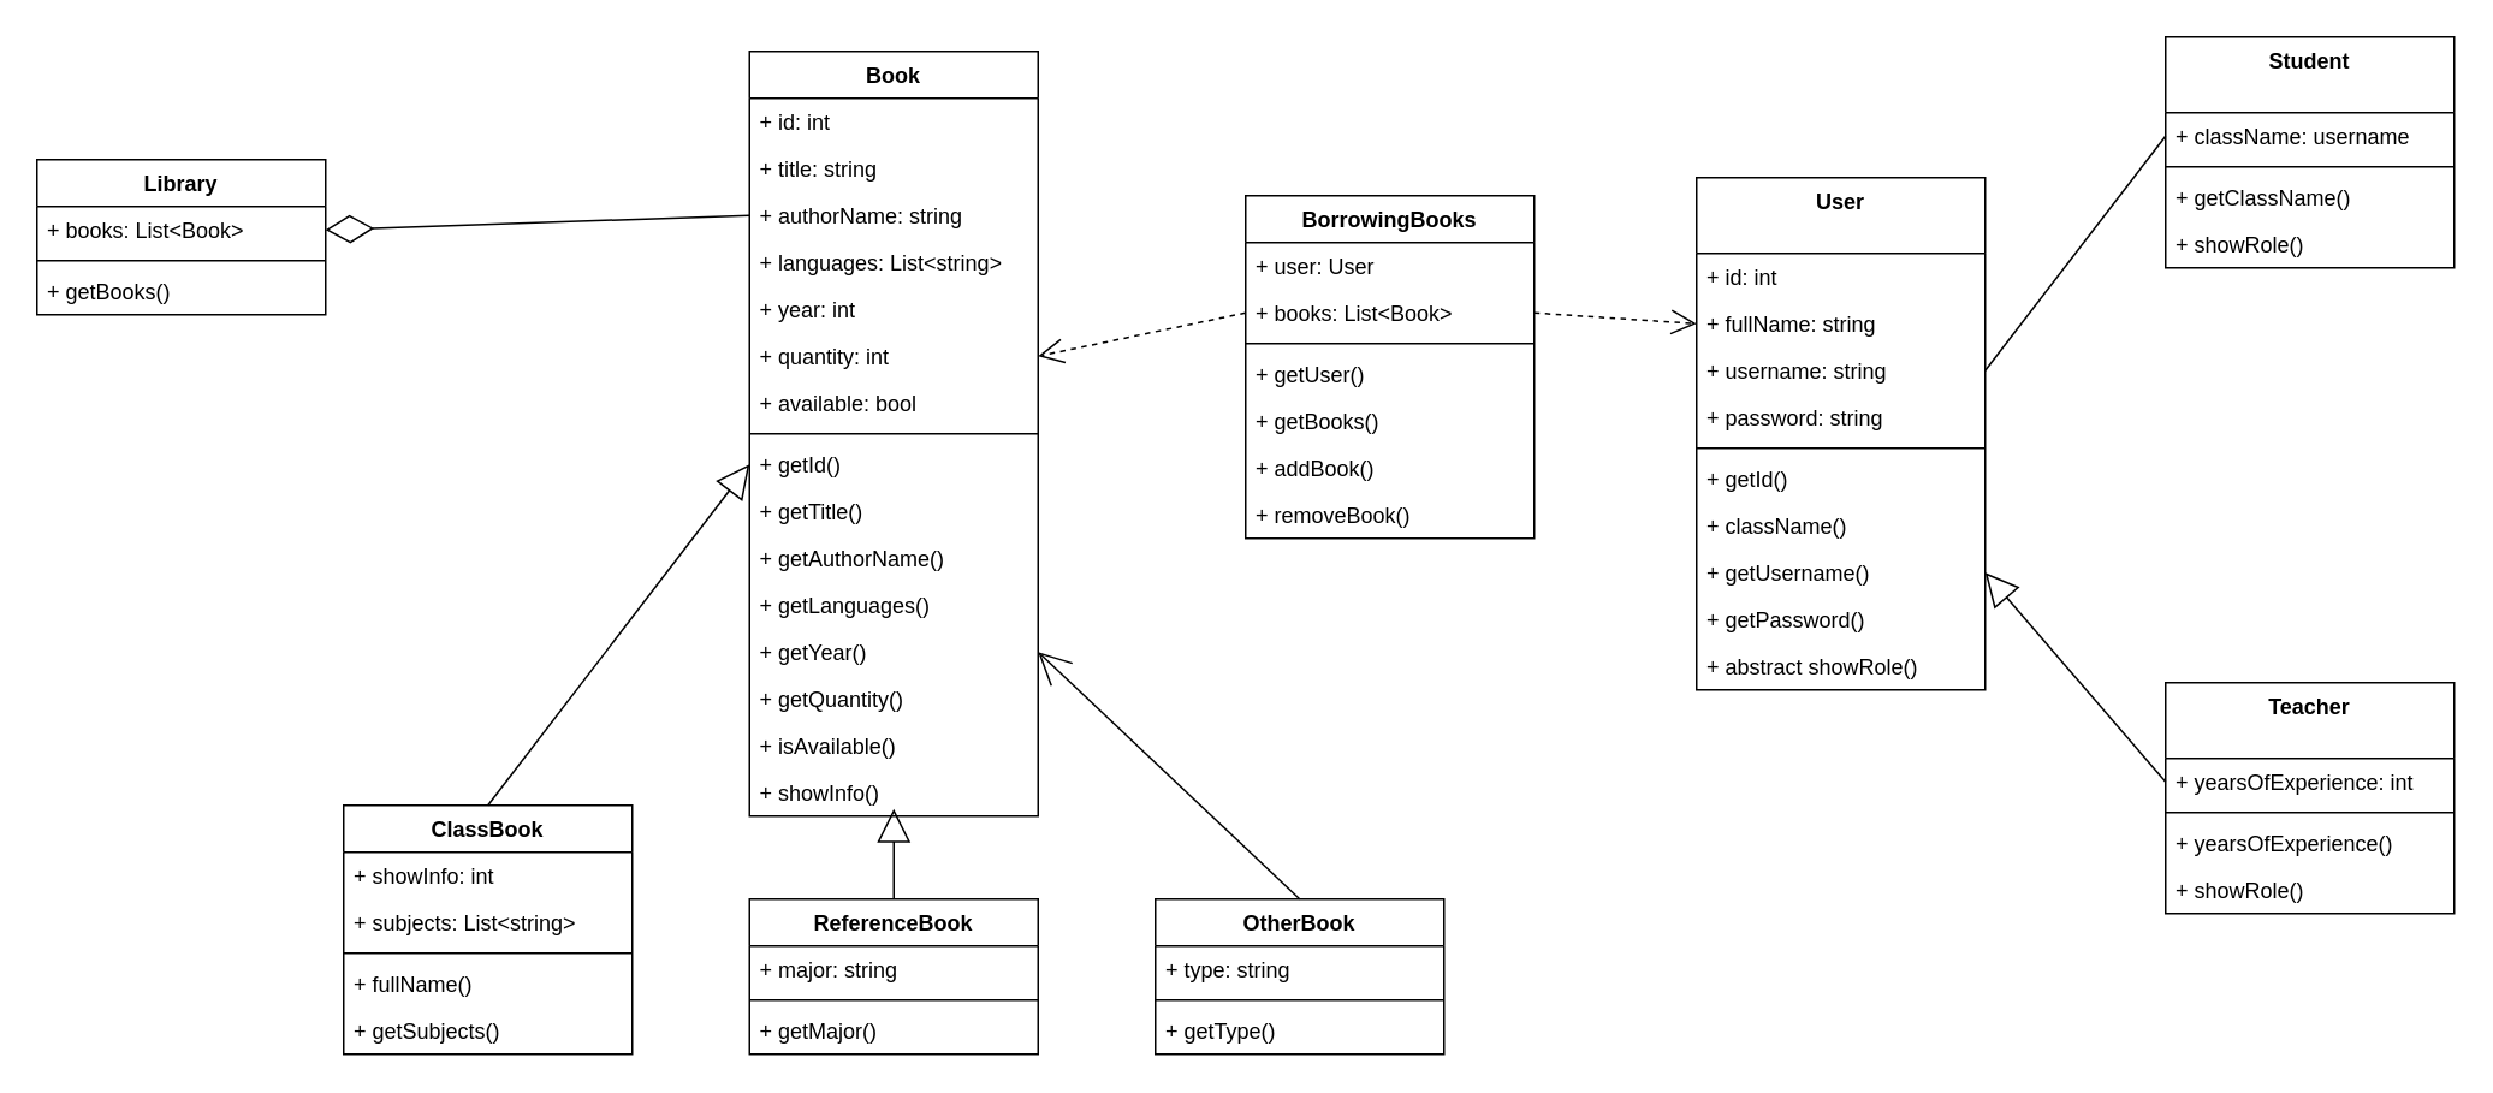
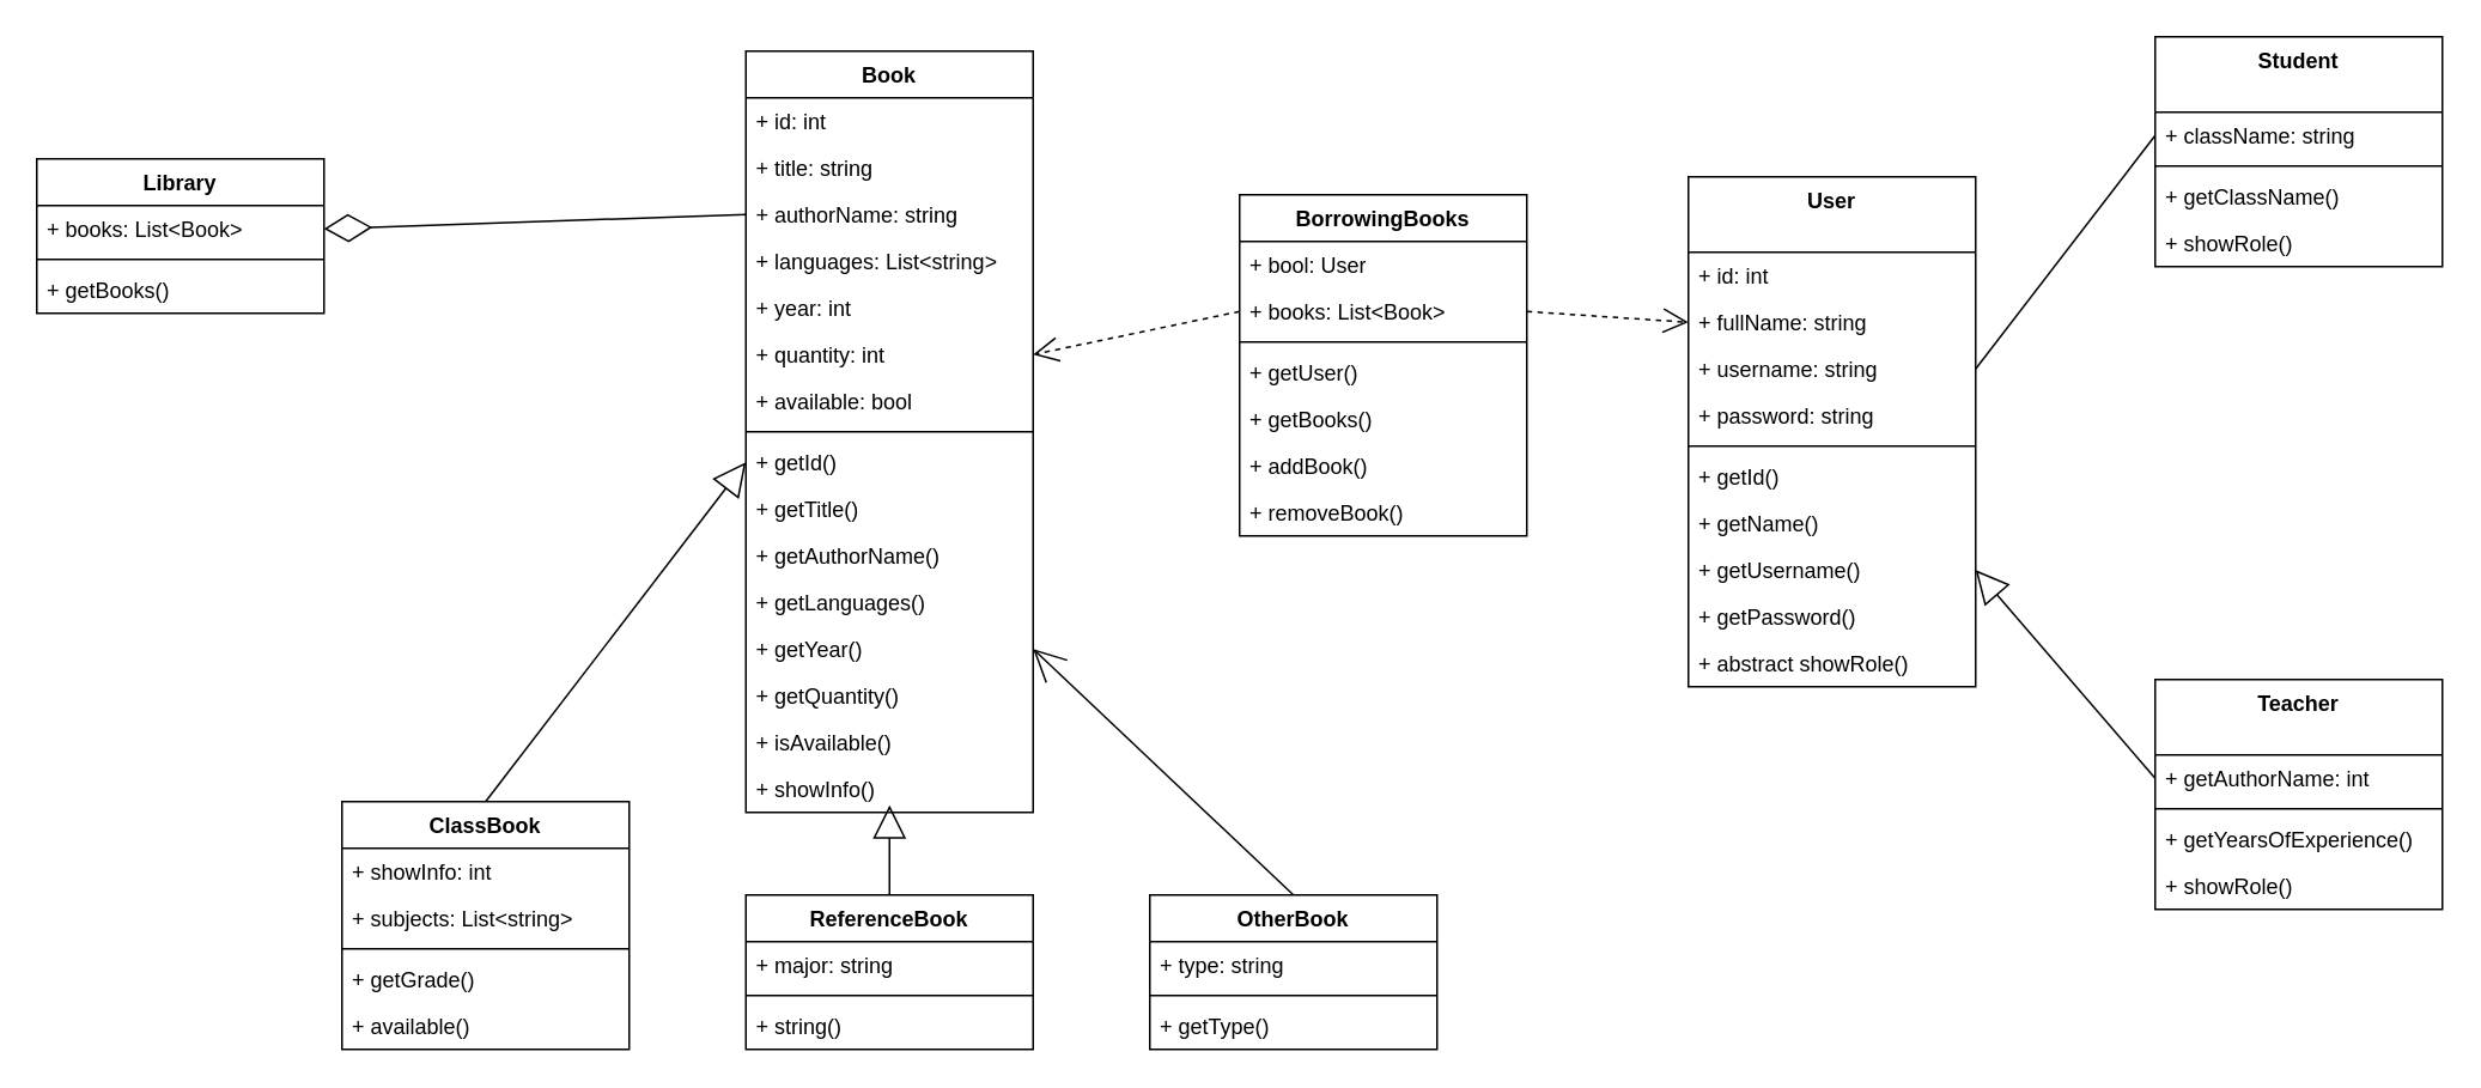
- <mxCell id="53" value="+ className: username&lt;span style=&quot;white-space: pre;&quot;&gt; &lt;/span&gt;" style="text;strokeColor=none;fillColor=none;align=left;verticalAlign=top;spacingLeft=4;spacingRight=4;overflow=hidden;rotatable=0;points=[[0,0.5],[1,0.5]];portConstraint=eastwest;whiteSpace=wrap;html=1;" vertex="1" parent="52"><mxGeometry y="42" width="160" height="26" as="geometry" /></mxCell>
+ <mxCell id="53" value="+ className: string&lt;span style=&quot;white-space: pre;&quot;&gt; &lt;/span&gt;" style="text;strokeColor=none;fillColor=none;align=left;verticalAlign=top;spacingLeft=4;spacingRight=4;overflow=hidden;rotatable=0;points=[[0,0.5],[1,0.5]];portConstraint=eastwest;whiteSpace=wrap;html=1;" vertex="1" parent="52"><mxGeometry y="42" width="160" height="26" as="geometry" /></mxCell>
- <mxCell id="65" value="+ user: User" style="text;strokeColor=none;fillColor=none;align=left;verticalAlign=top;spacingLeft=4;spacingRight=4;overflow=hidden;rotatable=0;points=[[0,0.5],[1,0.5]];portConstraint=eastwest;whiteSpace=wrap;html=1;" vertex="1" parent="64"><mxGeometry y="26" width="160" height="26" as="geometry" /></mxCell>
+ <mxCell id="65" value="+ bool: User" style="text;strokeColor=none;fillColor=none;align=left;verticalAlign=top;spacingLeft=4;spacingRight=4;overflow=hidden;rotatable=0;points=[[0,0.5],[1,0.5]];portConstraint=eastwest;whiteSpace=wrap;html=1;" vertex="1" parent="64"><mxGeometry y="26" width="160" height="26" as="geometry" /></mxCell>
- <mxCell id="47" value="+ className()" style="text;strokeColor=none;fillColor=none;align=left;verticalAlign=top;spacingLeft=4;spacingRight=4;overflow=hidden;rotatable=0;points=[[0,0.5],[1,0.5]];portConstraint=eastwest;whiteSpace=wrap;html=1;" vertex="1" parent="40"><mxGeometry y="180" width="160" height="26" as="geometry" /></mxCell>
+ <mxCell id="47" value="+ getName()" style="text;strokeColor=none;fillColor=none;align=left;verticalAlign=top;spacingLeft=4;spacingRight=4;overflow=hidden;rotatable=0;points=[[0,0.5],[1,0.5]];portConstraint=eastwest;whiteSpace=wrap;html=1;" vertex="1" parent="40"><mxGeometry y="180" width="160" height="26" as="geometry" /></mxCell>
- <mxCell id="58" value="+ yearsOfExperience: int" style="text;strokeColor=none;fillColor=none;align=left;verticalAlign=top;spacingLeft=4;spacingRight=4;overflow=hidden;rotatable=0;points=[[0,0.5],[1,0.5]];portConstraint=eastwest;whiteSpace=wrap;html=1;" vertex="1" parent="57"><mxGeometry y="42" width="160" height="26" as="geometry" /></mxCell>
+ <mxCell id="58" value="+ getAuthorName: int" style="text;strokeColor=none;fillColor=none;align=left;verticalAlign=top;spacingLeft=4;spacingRight=4;overflow=hidden;rotatable=0;points=[[0,0.5],[1,0.5]];portConstraint=eastwest;whiteSpace=wrap;html=1;" vertex="1" parent="57"><mxGeometry y="42" width="160" height="26" as="geometry" /></mxCell>
- <mxCell id="60" value="+ yearsOfExperience()" style="text;strokeColor=none;fillColor=none;align=left;verticalAlign=top;spacingLeft=4;spacingRight=4;overflow=hidden;rotatable=0;points=[[0,0.5],[1,0.5]];portConstraint=eastwest;whiteSpace=wrap;html=1;" vertex="1" parent="57"><mxGeometry y="76" width="160" height="26" as="geometry" /></mxCell>
+ <mxCell id="60" value="+ getYearsOfExperience()" style="text;strokeColor=none;fillColor=none;align=left;verticalAlign=top;spacingLeft=4;spacingRight=4;overflow=hidden;rotatable=0;points=[[0,0.5],[1,0.5]];portConstraint=eastwest;whiteSpace=wrap;html=1;" vertex="1" parent="57"><mxGeometry y="76" width="160" height="26" as="geometry" /></mxCell>
- <mxCell id="23" value="+ fullName()" style="text;strokeColor=none;fillColor=none;align=left;verticalAlign=top;spacingLeft=4;spacingRight=4;overflow=hidden;rotatable=0;points=[[0,0.5],[1,0.5]];portConstraint=eastwest;whiteSpace=wrap;html=1;" vertex="1" parent="19"><mxGeometry y="86" width="160" height="26" as="geometry" /></mxCell>
+ <mxCell id="23" value="+ getGrade()" style="text;strokeColor=none;fillColor=none;align=left;verticalAlign=top;spacingLeft=4;spacingRight=4;overflow=hidden;rotatable=0;points=[[0,0.5],[1,0.5]];portConstraint=eastwest;whiteSpace=wrap;html=1;" vertex="1" parent="19"><mxGeometry y="86" width="160" height="26" as="geometry" /></mxCell>
- <mxCell id="24" value="+ getSubjects()" style="text;strokeColor=none;fillColor=none;align=left;verticalAlign=top;spacingLeft=4;spacingRight=4;overflow=hidden;rotatable=0;points=[[0,0.5],[1,0.5]];portConstraint=eastwest;whiteSpace=wrap;html=1;" vertex="1" parent="19"><mxGeometry y="112" width="160" height="26" as="geometry" /></mxCell>
+ <mxCell id="24" value="+ available()" style="text;strokeColor=none;fillColor=none;align=left;verticalAlign=top;spacingLeft=4;spacingRight=4;overflow=hidden;rotatable=0;points=[[0,0.5],[1,0.5]];portConstraint=eastwest;whiteSpace=wrap;html=1;" vertex="1" parent="19"><mxGeometry y="112" width="160" height="26" as="geometry" /></mxCell>
- <mxCell id="28" value="+ getMajor()" style="text;strokeColor=none;fillColor=none;align=left;verticalAlign=top;spacingLeft=4;spacingRight=4;overflow=hidden;rotatable=0;points=[[0,0.5],[1,0.5]];portConstraint=eastwest;whiteSpace=wrap;html=1;" vertex="1" parent="25"><mxGeometry y="60" width="160" height="26" as="geometry" /></mxCell>
+ <mxCell id="28" value="+ string()" style="text;strokeColor=none;fillColor=none;align=left;verticalAlign=top;spacingLeft=4;spacingRight=4;overflow=hidden;rotatable=0;points=[[0,0.5],[1,0.5]];portConstraint=eastwest;whiteSpace=wrap;html=1;" vertex="1" parent="25"><mxGeometry y="60" width="160" height="26" as="geometry" /></mxCell>
